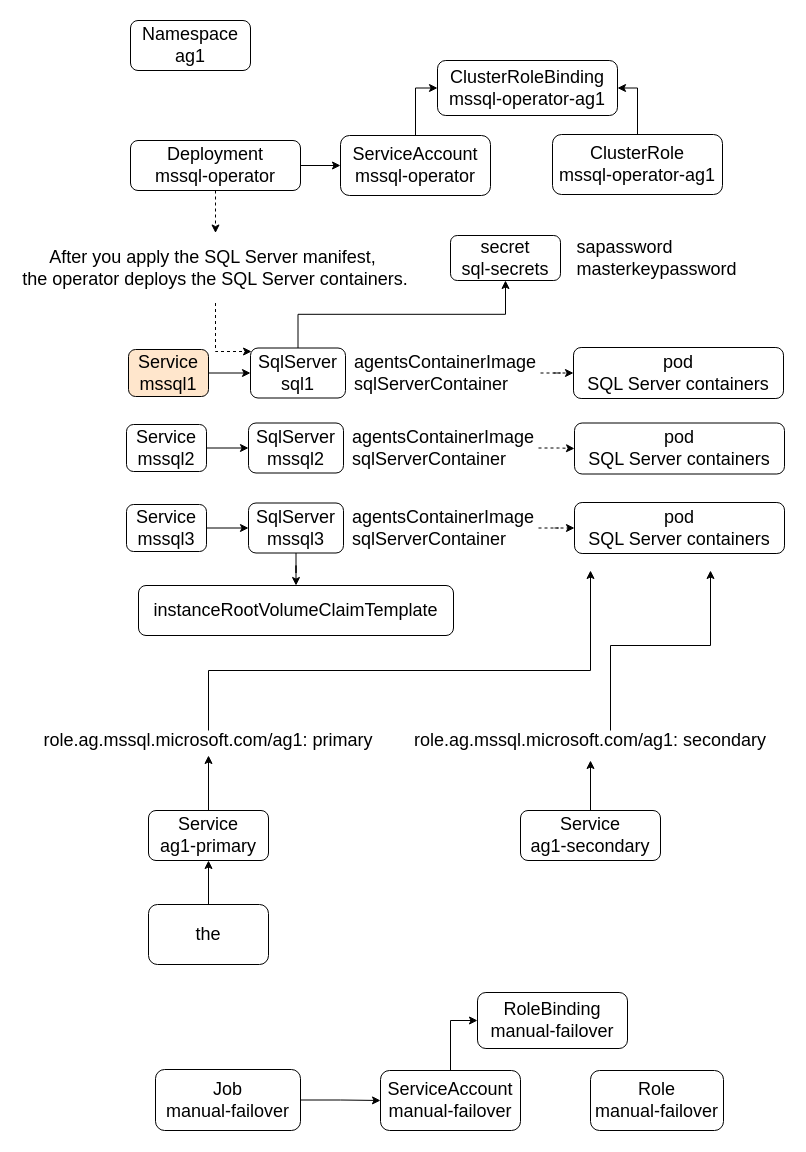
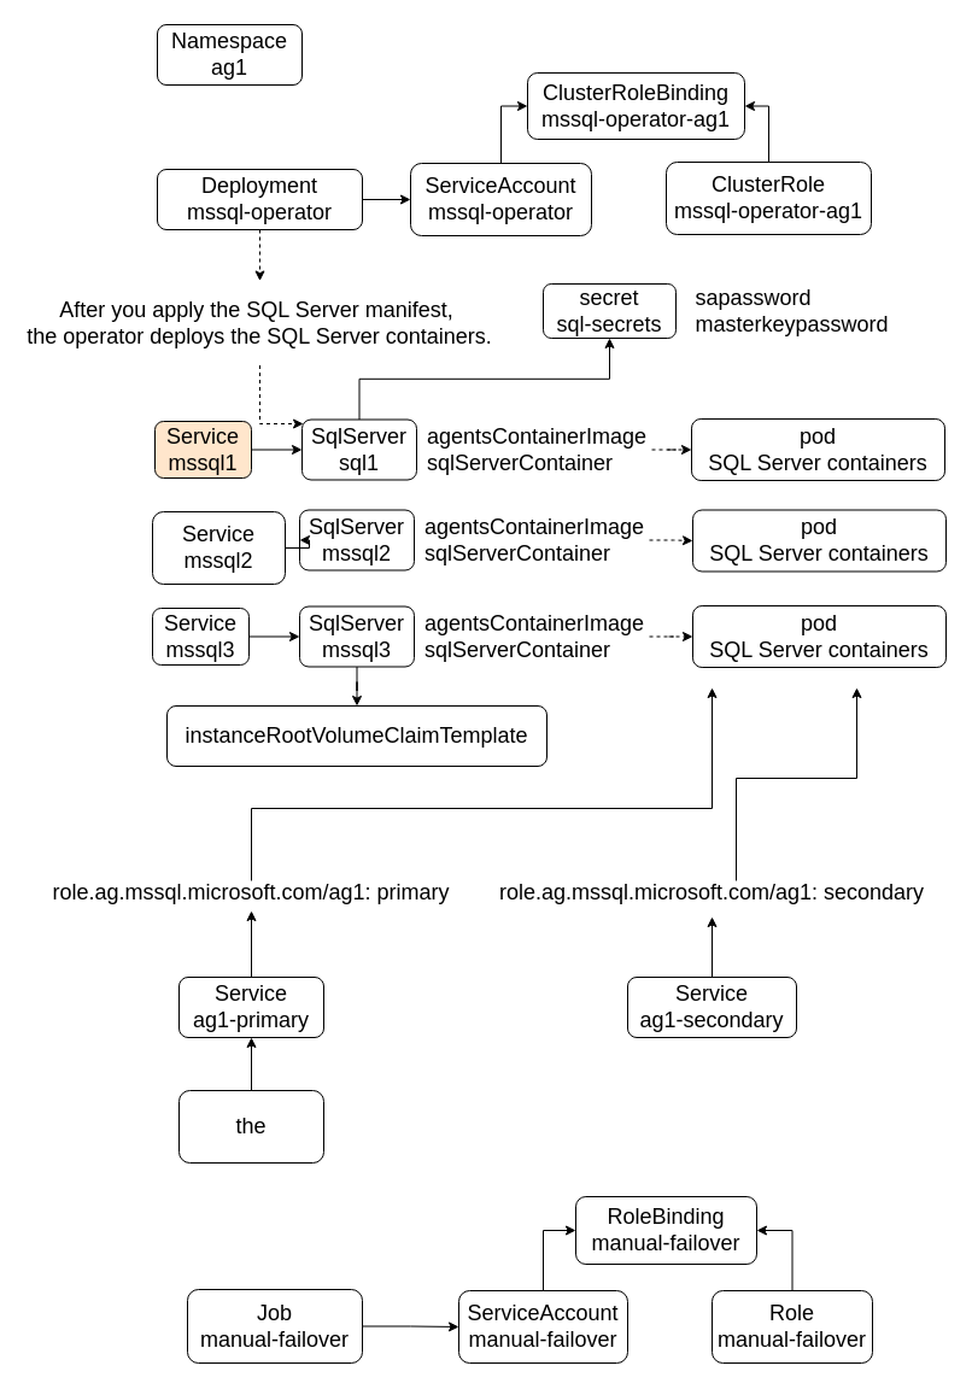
- <mxCell id="23" value="&lt;font style=&quot;font-size: 18px&quot;&gt;Service&lt;br&gt;mssql2&lt;/font&gt;&lt;br&gt;" style="rounded=1;whiteSpace=wrap;html=1;" vertex="1" parent="1"><mxGeometry x="126" y="424" width="80" height="47" as="geometry" /></mxCell>
+ <mxCell id="23" value="&lt;font style=&quot;font-size: 18px&quot;&gt;Service&lt;br&gt;mssql2&lt;/font&gt;&lt;br&gt;" style="rounded=1;whiteSpace=wrap;html=1;" vertex="1" parent="1"><mxGeometry x="126" y="424" width="110" height="60" as="geometry" /></mxCell>
+ <mxCell id="46" style="edgeStyle=orthogonalEdgeStyle;rounded=0;orthogonalLoop=1;jettySize=auto;html=1;entryX=1;entryY=0.5;entryDx=0;entryDy=0;" edge="1" parent="1" source="47" target="50"><mxGeometry relative="1" as="geometry" /></mxCell>
